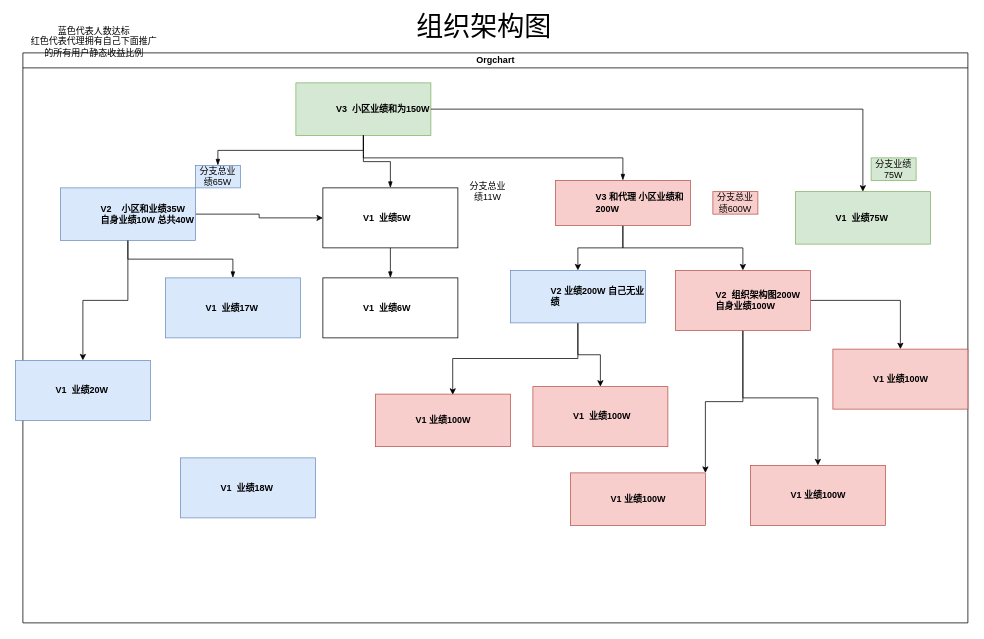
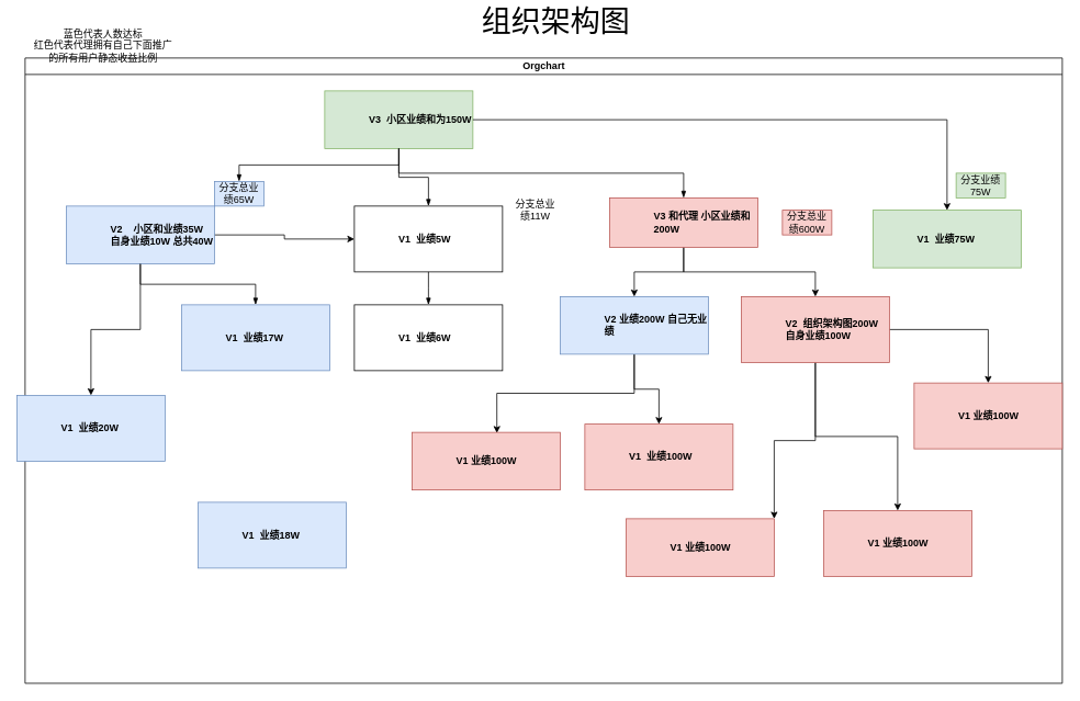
- <mxCell id="39" value="&lt;font style=&quot;font-size: 36px;&quot;&gt;组织架构图&lt;/font&gt;" style="text;html=1;strokeColor=none;fillColor=none;align=center;verticalAlign=middle;whiteSpace=wrap;rounded=0;" parent="1" vertex="1"><mxGeometry x="520" y="20" width="250" height="30" as="geometry" /></mxCell>
+ <mxCell id="39" value="&lt;font style=&quot;font-size: 36px;&quot;&gt;组织架构图&lt;/font&gt;" style="text;html=1;strokeColor=none;fillColor=none;align=center;verticalAlign=middle;whiteSpace=wrap;rounded=0;" parent="1" vertex="1"><mxGeometry x="550" y="10" width="250" height="30" as="geometry" /></mxCell>
